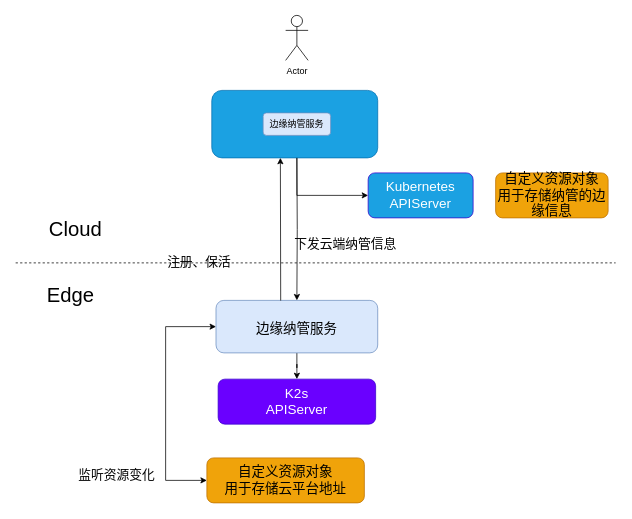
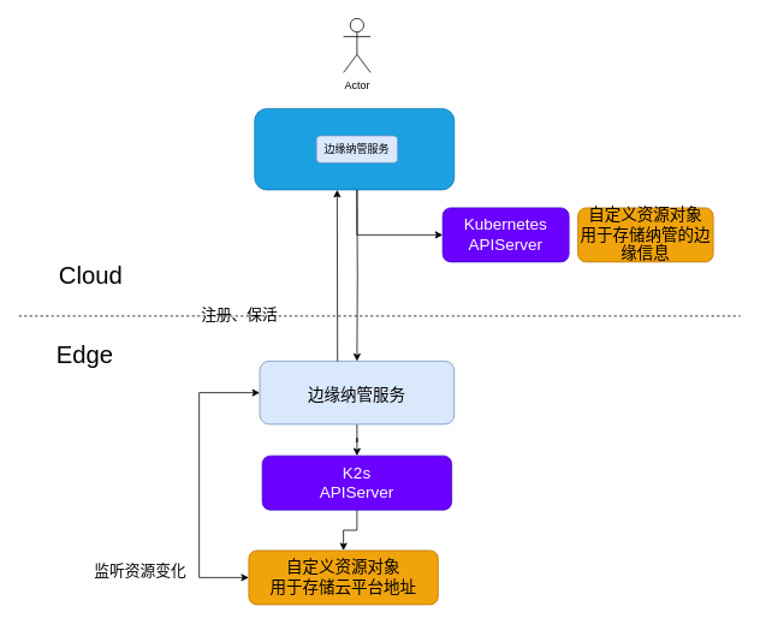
- <mxCell id="8" value="&lt;font style=&quot;font-size: 18px;&quot;&gt;Kubernetes&lt;br&gt;APIServer&lt;/font&gt;" style="rounded=1;whiteSpace=wrap;html=1;fillColor=#1ba1e2;fontColor=#ffffff;strokeColor=#3700CC;" parent="1" vertex="1"><mxGeometry x="490" y="230" width="140" height="60" as="geometry" /></mxCell>
+ <mxCell id="8" value="&lt;font style=&quot;font-size: 18px;&quot;&gt;Kubernetes&lt;br&gt;APIServer&lt;/font&gt;" style="rounded=1;whiteSpace=wrap;html=1;fillColor=#6a00ff;fontColor=#ffffff;strokeColor=#3700CC;" parent="1" vertex="1"><mxGeometry x="490" y="230" width="140" height="60" as="geometry" /></mxCell>
- <mxCell id="11" value="&lt;span style=&quot;font-size: 18px;&quot;&gt;自定义资源对象&lt;br&gt;用于存储纳管的边缘信息&lt;br&gt;&lt;/span&gt;" style="rounded=1;whiteSpace=wrap;html=1;fillColor=#f0a30a;fontColor=#000000;strokeColor=#BD7000;" parent="1" vertex="1"><mxGeometry x="660" y="230" width="150" height="60" as="geometry" /></mxCell>
+ <mxCell id="11" value="&lt;span style=&quot;font-size: 18px;&quot;&gt;自定义资源对象&lt;br&gt;用于存储纳管的边缘信息&lt;br&gt;&lt;/span&gt;" style="rounded=1;whiteSpace=wrap;html=1;fillColor=#f0a30a;fontColor=#000000;strokeColor=#BD7000;" parent="1" vertex="1"><mxGeometry x="640" y="230" width="150" height="60" as="geometry" /></mxCell>
- <mxCell id="19" value="下发云端纳管信息" style="text;html=1;strokeColor=none;fillColor=none;align=center;verticalAlign=middle;whiteSpace=wrap;rounded=0;fontSize=17;" parent="1" vertex="1"><mxGeometry x="370" y="310" width="180" height="30" as="geometry" /></mxCell>
+ <mxCell id="14" value="" style="edgeStyle=orthogonalEdgeStyle;rounded=0;orthogonalLoop=1;jettySize=auto;html=1;fontSize=27;" parent="1" source="15" target="16" edge="1"><mxGeometry relative="1" as="geometry" /></mxCell>
